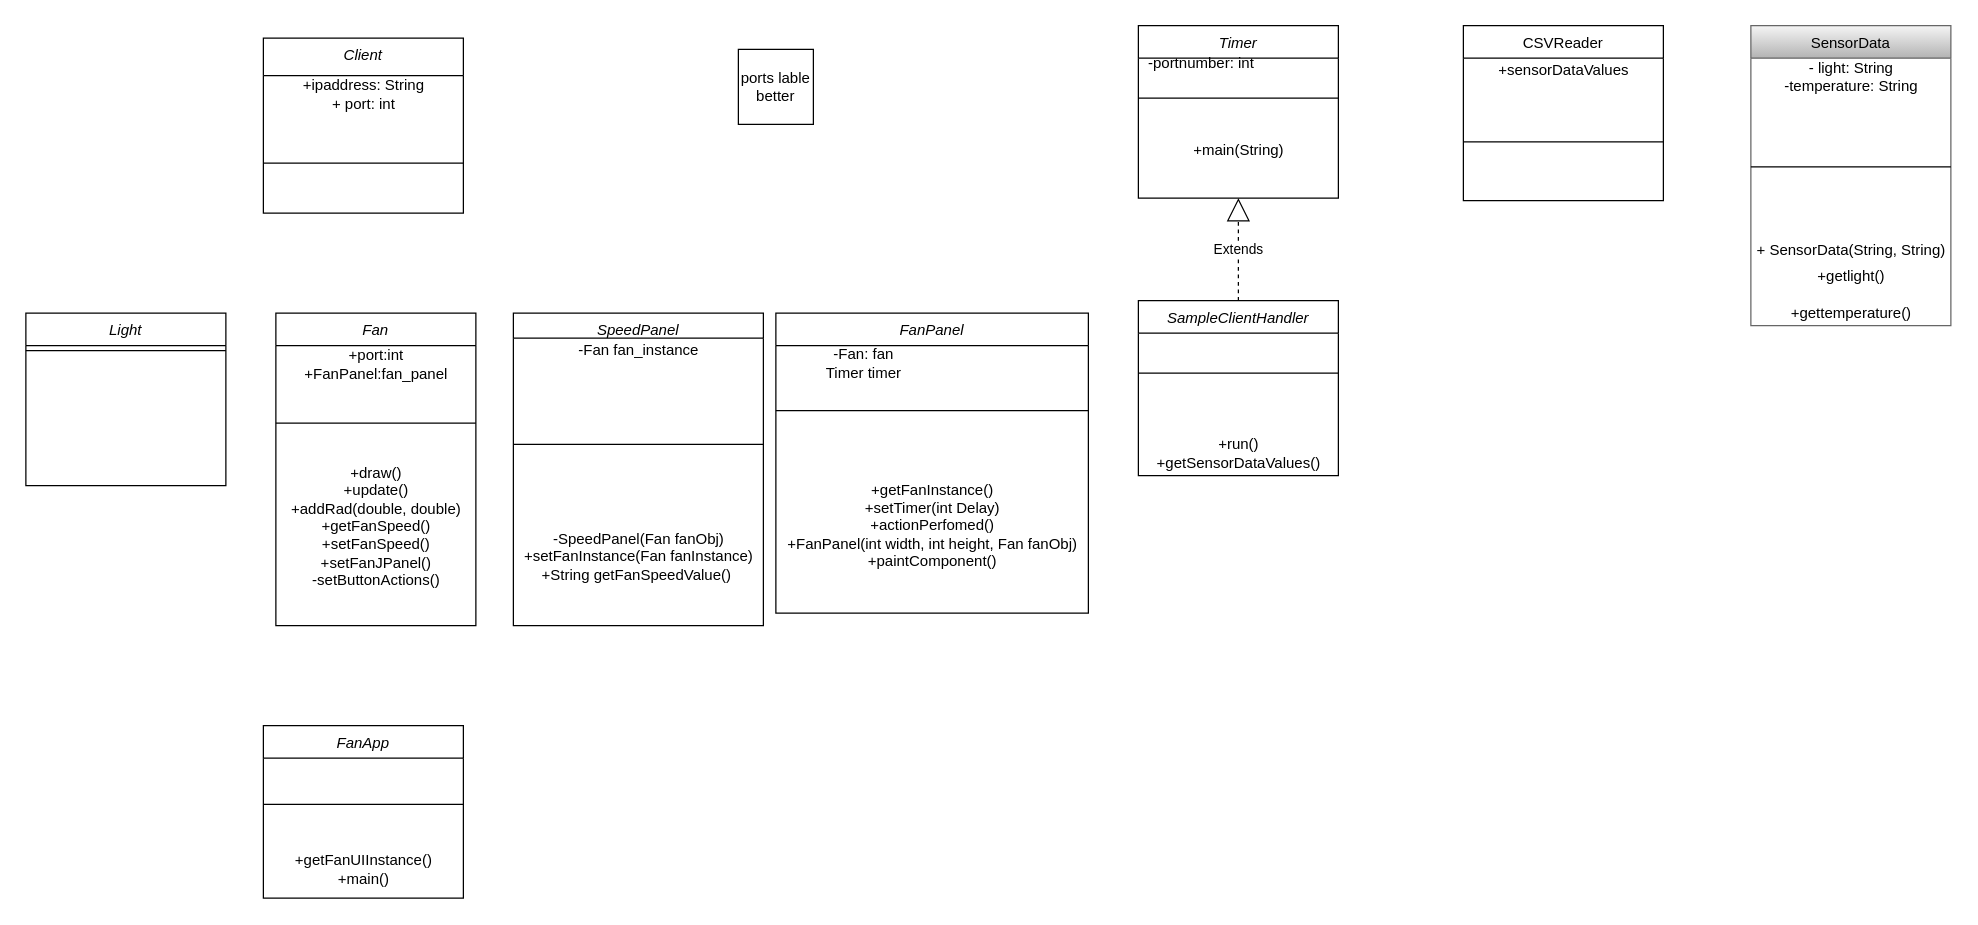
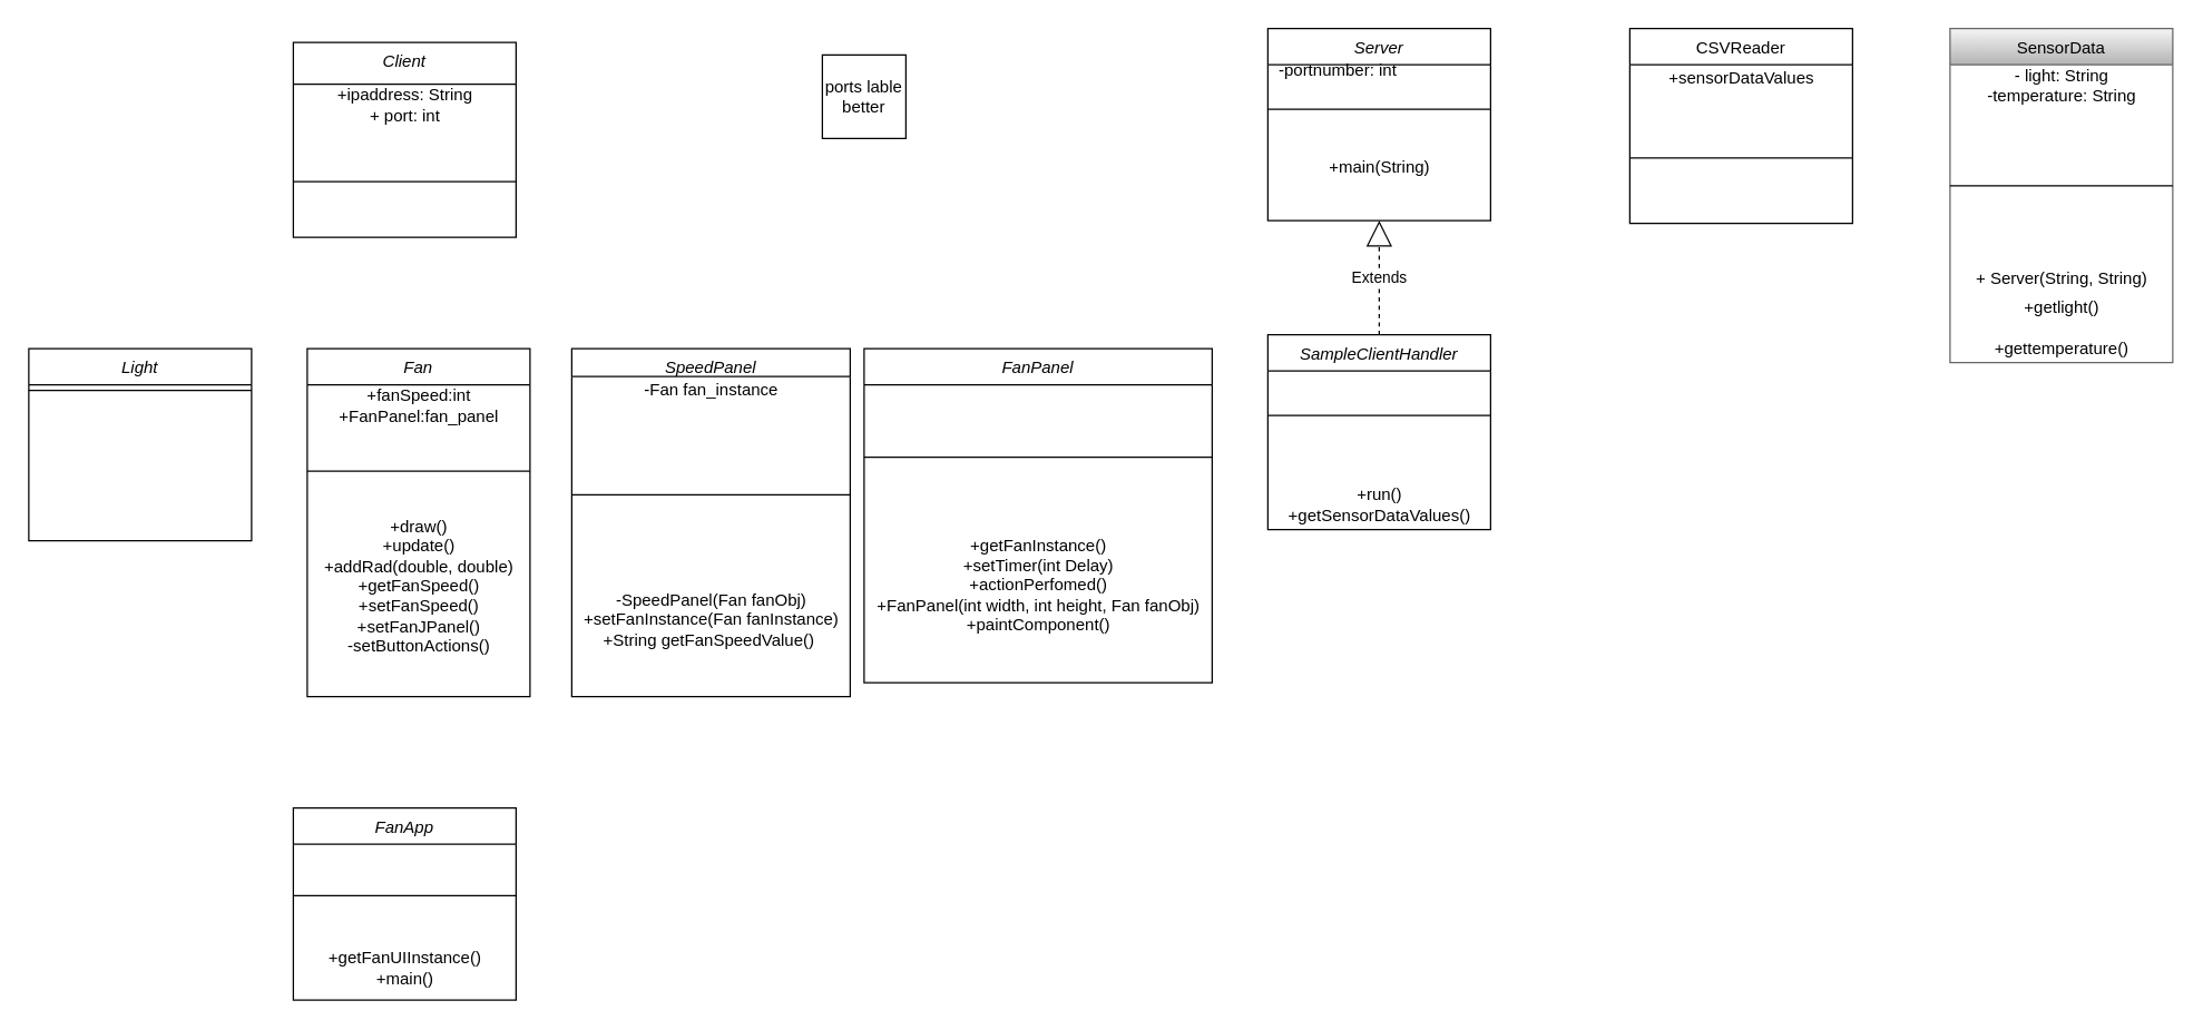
- <mxCell id="2" value="Timer" style="swimlane;fontStyle=2;align=center;verticalAlign=top;childLayout=stackLayout;horizontal=1;startSize=26;horizontalStack=0;resizeParent=1;resizeLast=0;collapsible=1;marginBottom=0;rounded=0;shadow=0;strokeWidth=1;" parent="1" vertex="1"><mxGeometry x="910" y="20" width="160" height="138" as="geometry"><mxRectangle x="230" y="140" width="160" height="26" as="alternateBounds" /></mxGeometry></mxCell>
+ <mxCell id="2" value="Server" style="swimlane;fontStyle=2;align=center;verticalAlign=top;childLayout=stackLayout;horizontal=1;startSize=26;horizontalStack=0;resizeParent=1;resizeLast=0;collapsible=1;marginBottom=0;rounded=0;shadow=0;strokeWidth=1;" parent="1" vertex="1"><mxGeometry x="910" y="20" width="160" height="138" as="geometry"><mxRectangle x="230" y="140" width="160" height="26" as="alternateBounds" /></mxGeometry></mxCell>
- <mxCell id="11" value="+ SensorData(String, String)" style="text;html=1;align=center;verticalAlign=middle;resizable=0;points=[];autosize=1;" vertex="1" parent="8"><mxGeometry y="170" width="160" height="20" as="geometry" /></mxCell>
+ <mxCell id="11" value="+ Server(String, String)" style="text;html=1;align=center;verticalAlign=middle;resizable=0;points=[];autosize=1;" vertex="1" parent="8"><mxGeometry y="170" width="160" height="20" as="geometry" /></mxCell>
- <mxCell id="38" value="-Fan: fan&lt;br&gt;Timer timer" style="text;html=1;align=center;verticalAlign=middle;resizable=0;points=[];autosize=1;" vertex="1" parent="1"><mxGeometry x="650" y="275" width="80" height="30" as="geometry" /></mxCell>
- <mxCell id="19" value="+port:int&lt;br&gt;+FanPanel:fan_panel" style="text;html=1;align=center;verticalAlign=middle;resizable=0;points=[];autosize=1;" vertex="1" parent="18"><mxGeometry y="26" width="160" height="30" as="geometry" /></mxCell>
+ <mxCell id="19" value="+fanSpeed:int&lt;br&gt;+FanPanel:fan_panel" style="text;html=1;align=center;verticalAlign=middle;resizable=0;points=[];autosize=1;" vertex="1" parent="18"><mxGeometry y="26" width="160" height="30" as="geometry" /></mxCell>
